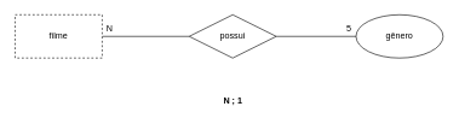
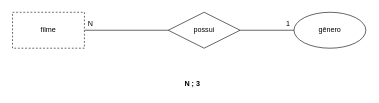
- <mxCell id="9" value="5" style="text;html=1;align=center;verticalAlign=middle;resizable=0;points=[];autosize=1;strokeColor=none;" vertex="1" parent="1"><mxGeometry x="470" y="30" width="20" height="20" as="geometry" /></mxCell>
+ <mxCell id="9" value="1" style="text;html=1;align=center;verticalAlign=middle;resizable=0;points=[];autosize=1;strokeColor=none;" vertex="1" parent="1"><mxGeometry x="470" y="30" width="20" height="20" as="geometry" /></mxCell>
- <mxCell id="6" value="possui" style="shape=rhombus;perimeter=rhombusPerimeter;whiteSpace=wrap;html=1;align=center;" vertex="1" parent="1"><mxGeometry x="260" y="20" width="120" height="60" as="geometry" /></mxCell>
+ <mxCell id="6" value="possui" style="shape=rhombus;perimeter=rhombusPerimeter;whiteSpace=wrap;html=1;align=center;" vertex="1" parent="1"><mxGeometry x="280" y="20" width="120" height="60" as="geometry" /></mxCell>
- <mxCell id="7" value="&lt;b&gt;N ; 1&lt;/b&gt;" style="text;html=1;align=center;verticalAlign=middle;resizable=0;points=[];autosize=1;strokeColor=none;" vertex="1" parent="1"><mxGeometry x="300" y="130" width="40" height="20" as="geometry" /></mxCell>
+ <mxCell id="7" value="&lt;b&gt;N ; 3&lt;/b&gt;" style="text;html=1;align=center;verticalAlign=middle;resizable=0;points=[];autosize=1;strokeColor=none;" vertex="1" parent="1"><mxGeometry x="300" y="130" width="40" height="20" as="geometry" /></mxCell>
